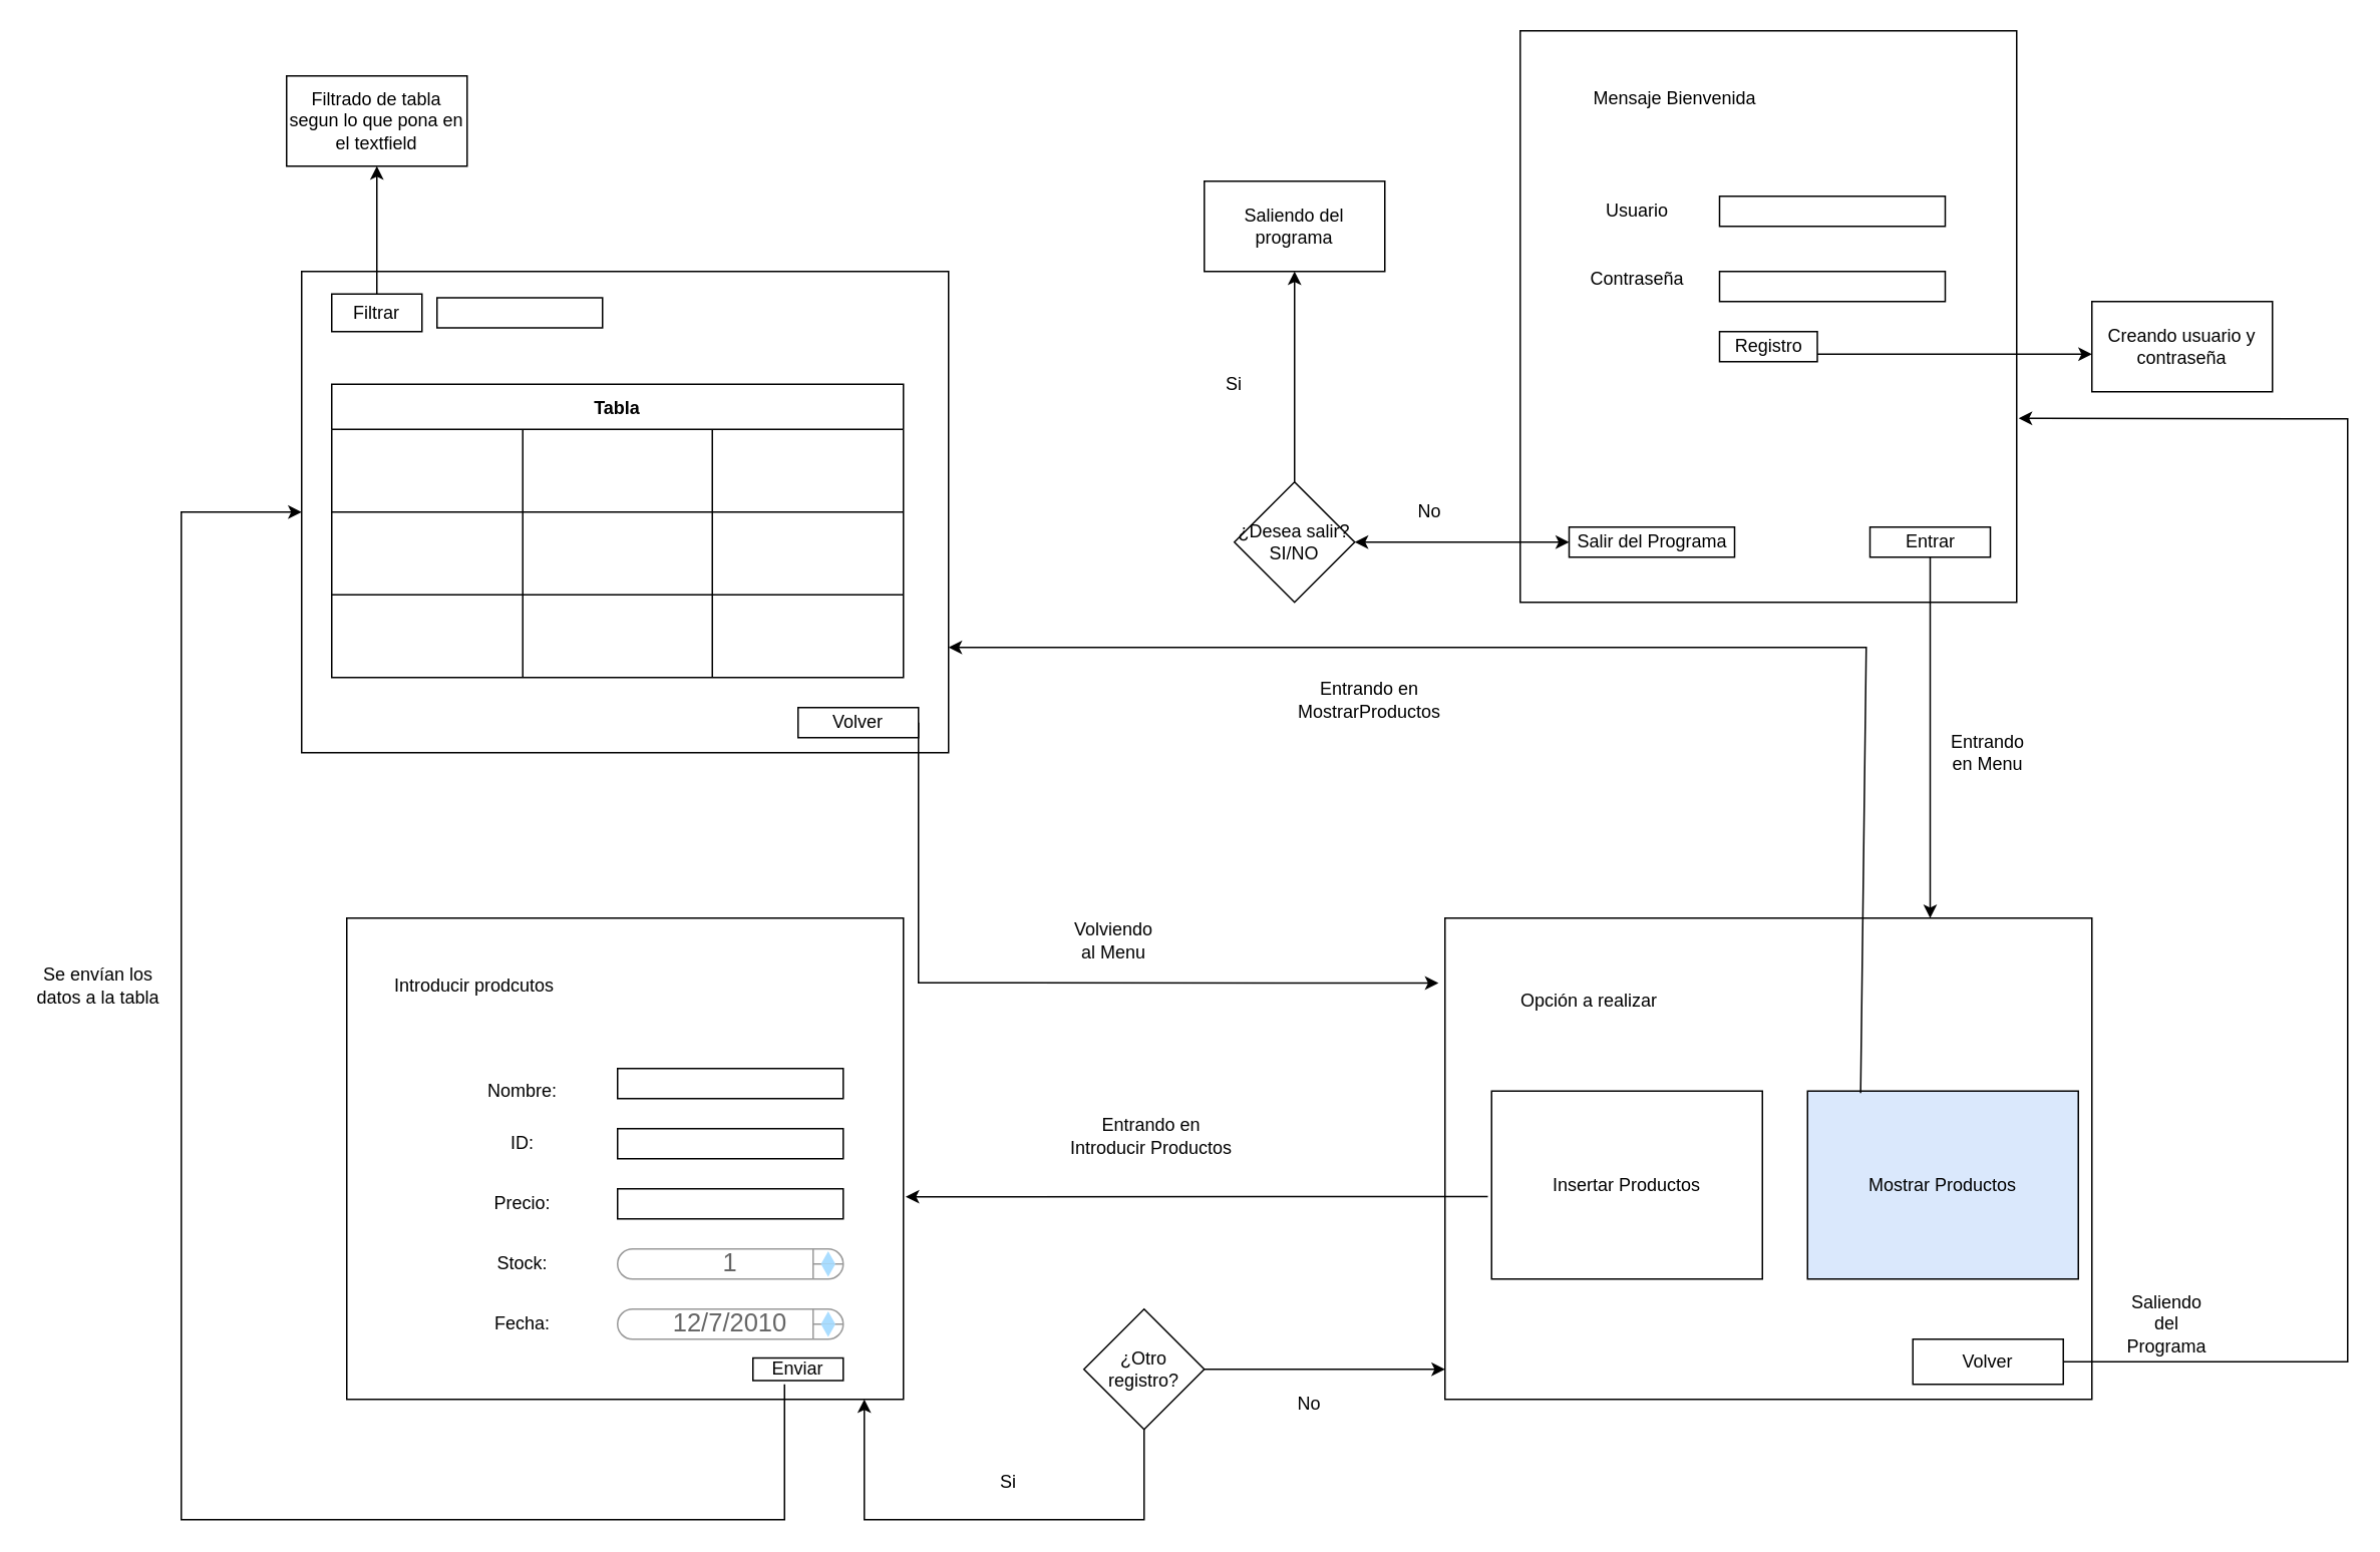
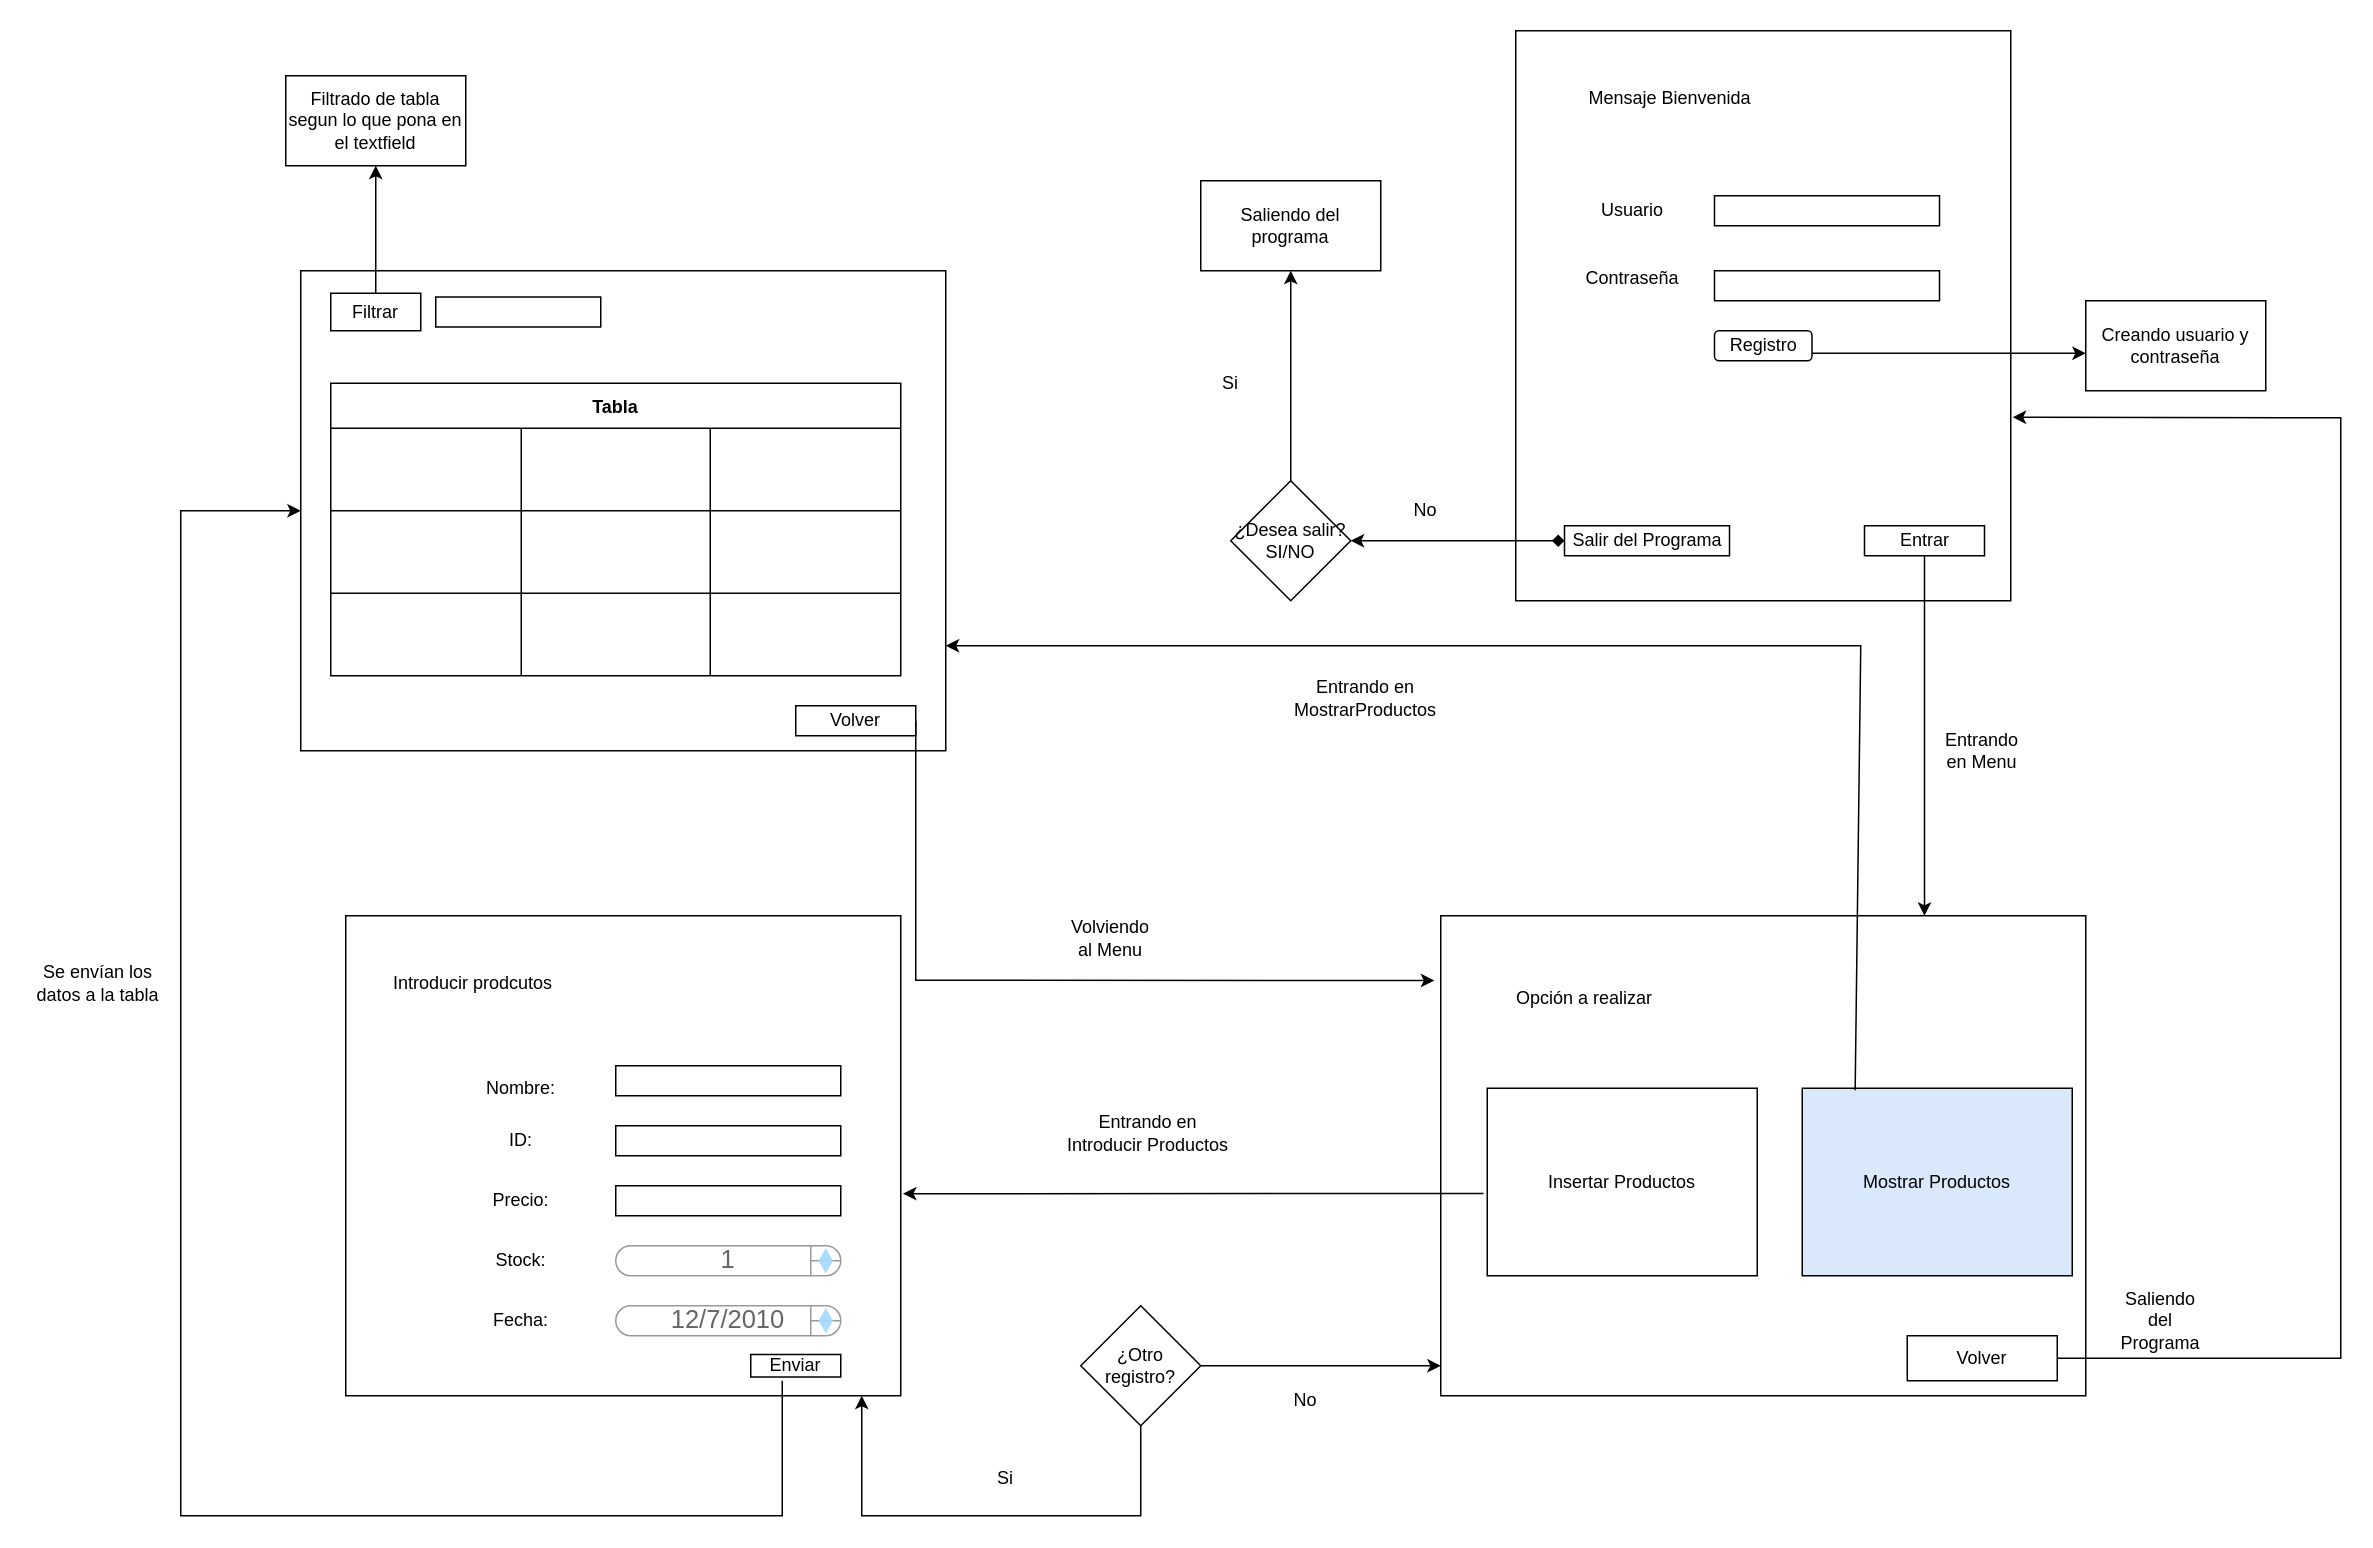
- <mxCell id="5" value="Registro" style="rounded=0;whiteSpace=wrap;html=1;" parent="1" vertex="1"><mxGeometry x="1142.5" y="220" width="65" height="20" as="geometry" /></mxCell>
+ <mxCell id="5" value="Registro" style="whiteSpace=wrap;html=1;rounded=1;" parent="1" vertex="1"><mxGeometry x="1142.5" y="220" width="65" height="20" as="geometry" /></mxCell>
- <mxCell id="67" value="" style="endArrow=classic;startArrow=classic;html=1;rounded=0;exitX=1;exitY=0.5;exitDx=0;exitDy=0;entryX=0;entryY=0.5;entryDx=0;entryDy=0;" edge="1" parent="1" source="64" target="10"><mxGeometry width="50" height="50" relative="1" as="geometry"><mxPoint x="930" y="390" as="sourcePoint" /><mxPoint x="1010" y="360" as="targetPoint" /></mxGeometry></mxCell>
+ <mxCell id="67" value="" style="endArrow=diamond;startArrow=classic;html=1;rounded=0;exitX=1;exitY=0.5;exitDx=0;exitDy=0;entryX=0;entryY=0.5;entryDx=0;entryDy=0;" edge="1" parent="1" source="64" target="10"><mxGeometry width="50" height="50" relative="1" as="geometry"><mxPoint x="930" y="390" as="sourcePoint" /><mxPoint x="1010" y="360" as="targetPoint" /></mxGeometry></mxCell>
